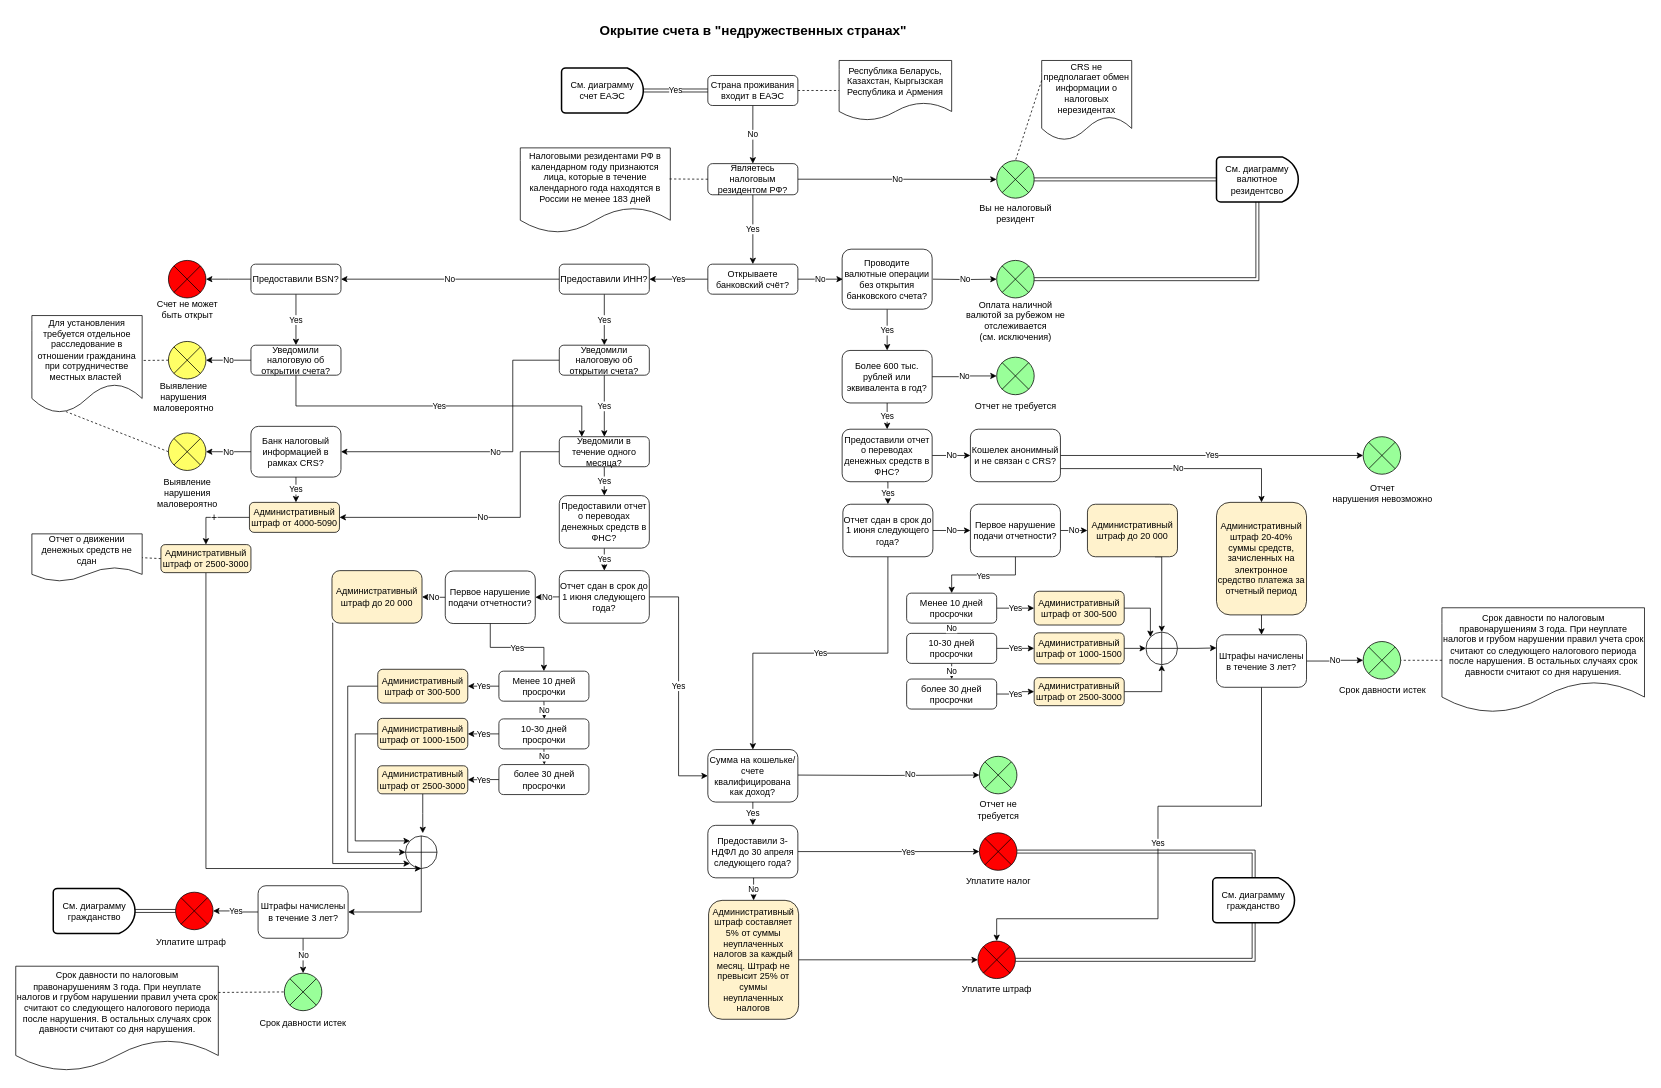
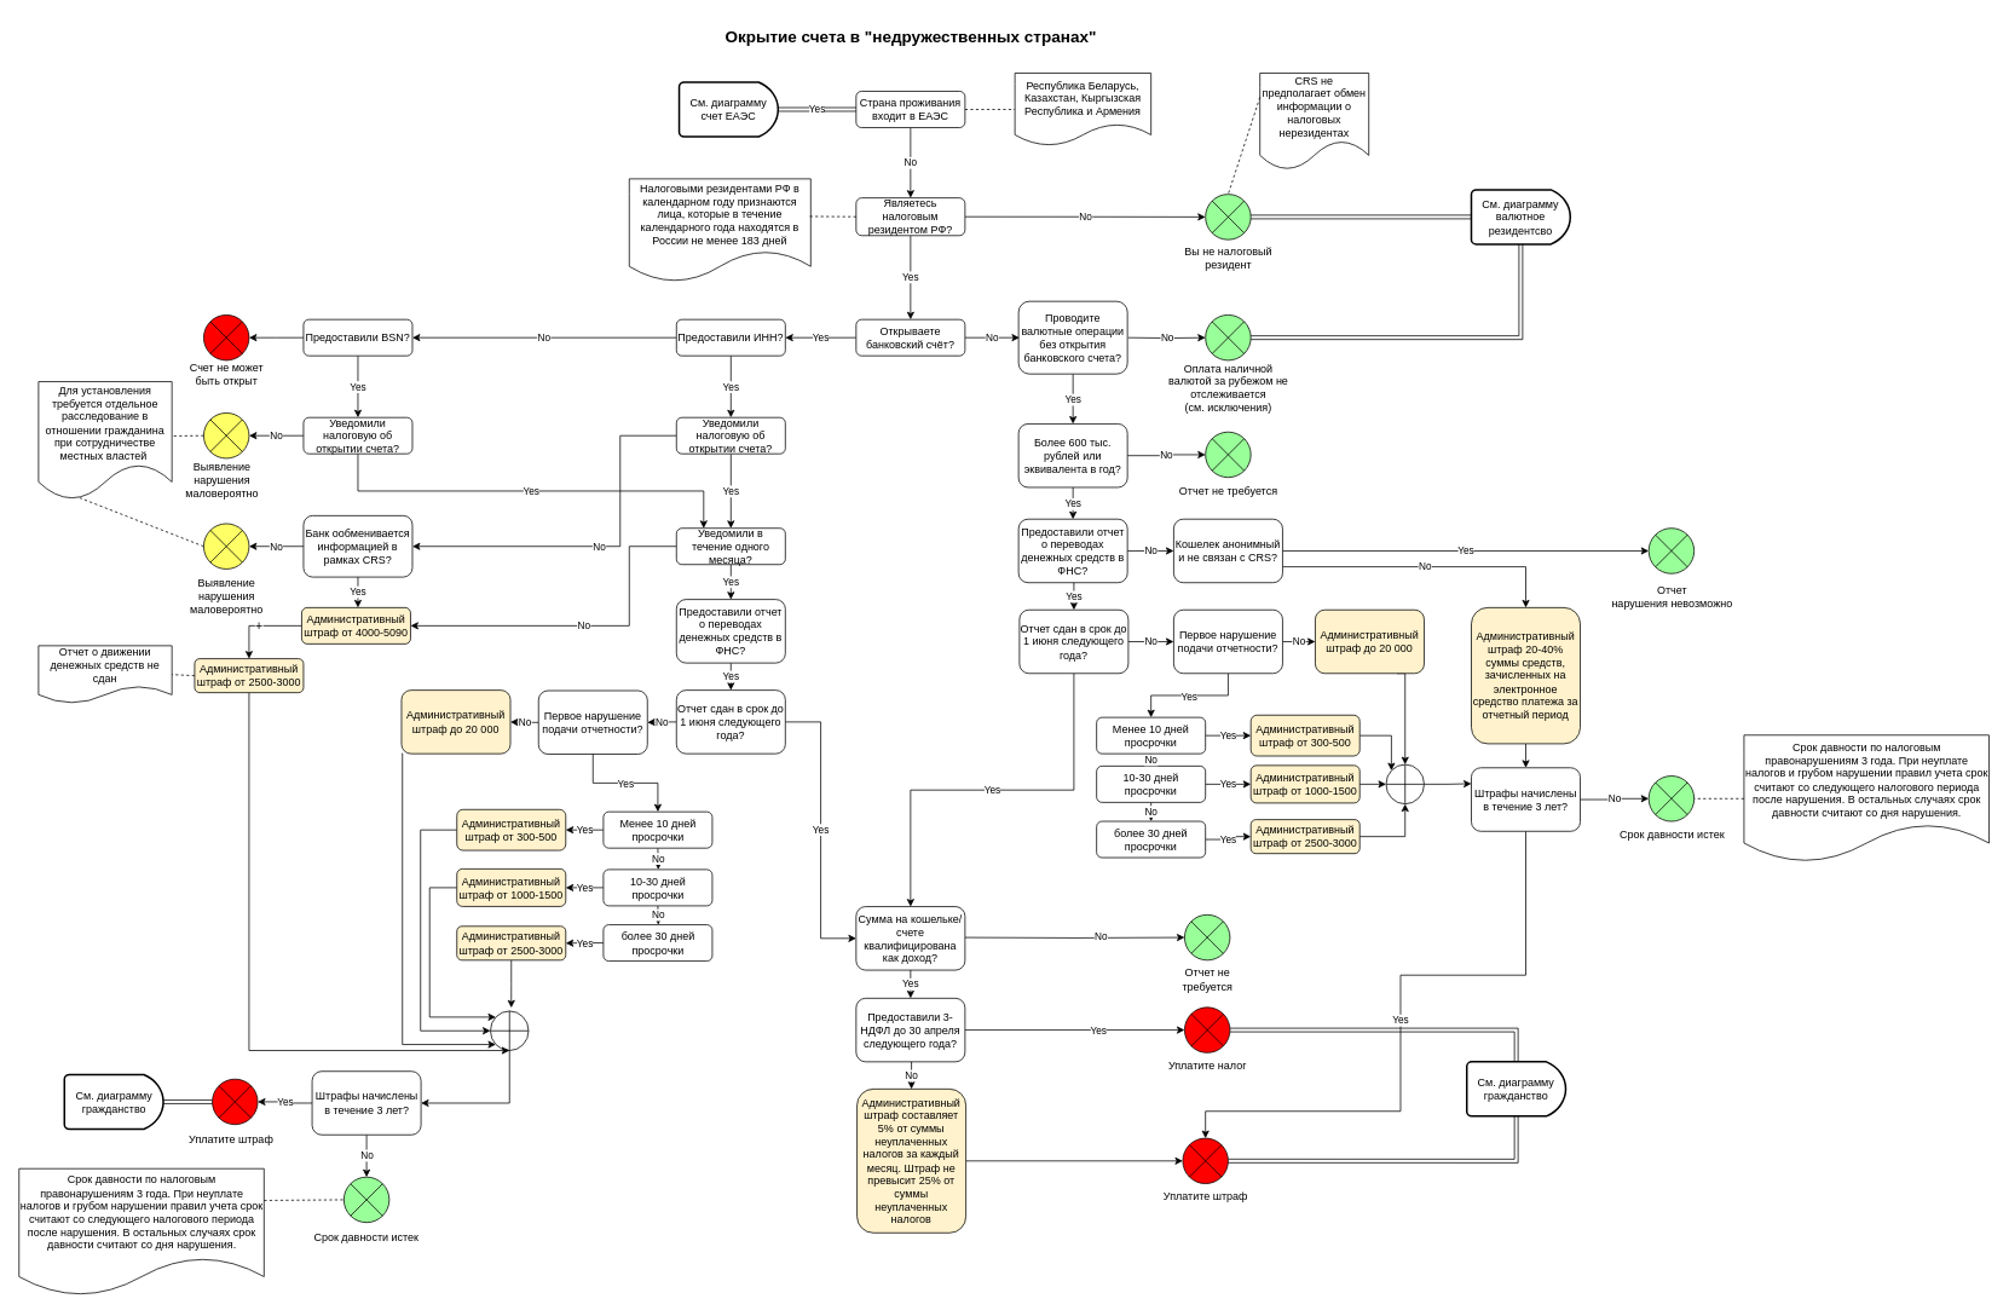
- <mxCell id="103" value="Банк налоговый информацией в рамках CRS?" style="rounded=1;whiteSpace=wrap;html=1;fontSize=12;glass=0;strokeWidth=1;shadow=0;" vertex="1" parent="1"><mxGeometry x="334" y="567.69" width="120" height="67.62" as="geometry" /></mxCell>
+ <mxCell id="103" value="Банк ообменивается информацией в рамках CRS?" style="rounded=1;whiteSpace=wrap;html=1;fontSize=12;glass=0;strokeWidth=1;shadow=0;" vertex="1" parent="1"><mxGeometry x="334" y="567.69" width="120" height="67.62" as="geometry" /></mxCell>
